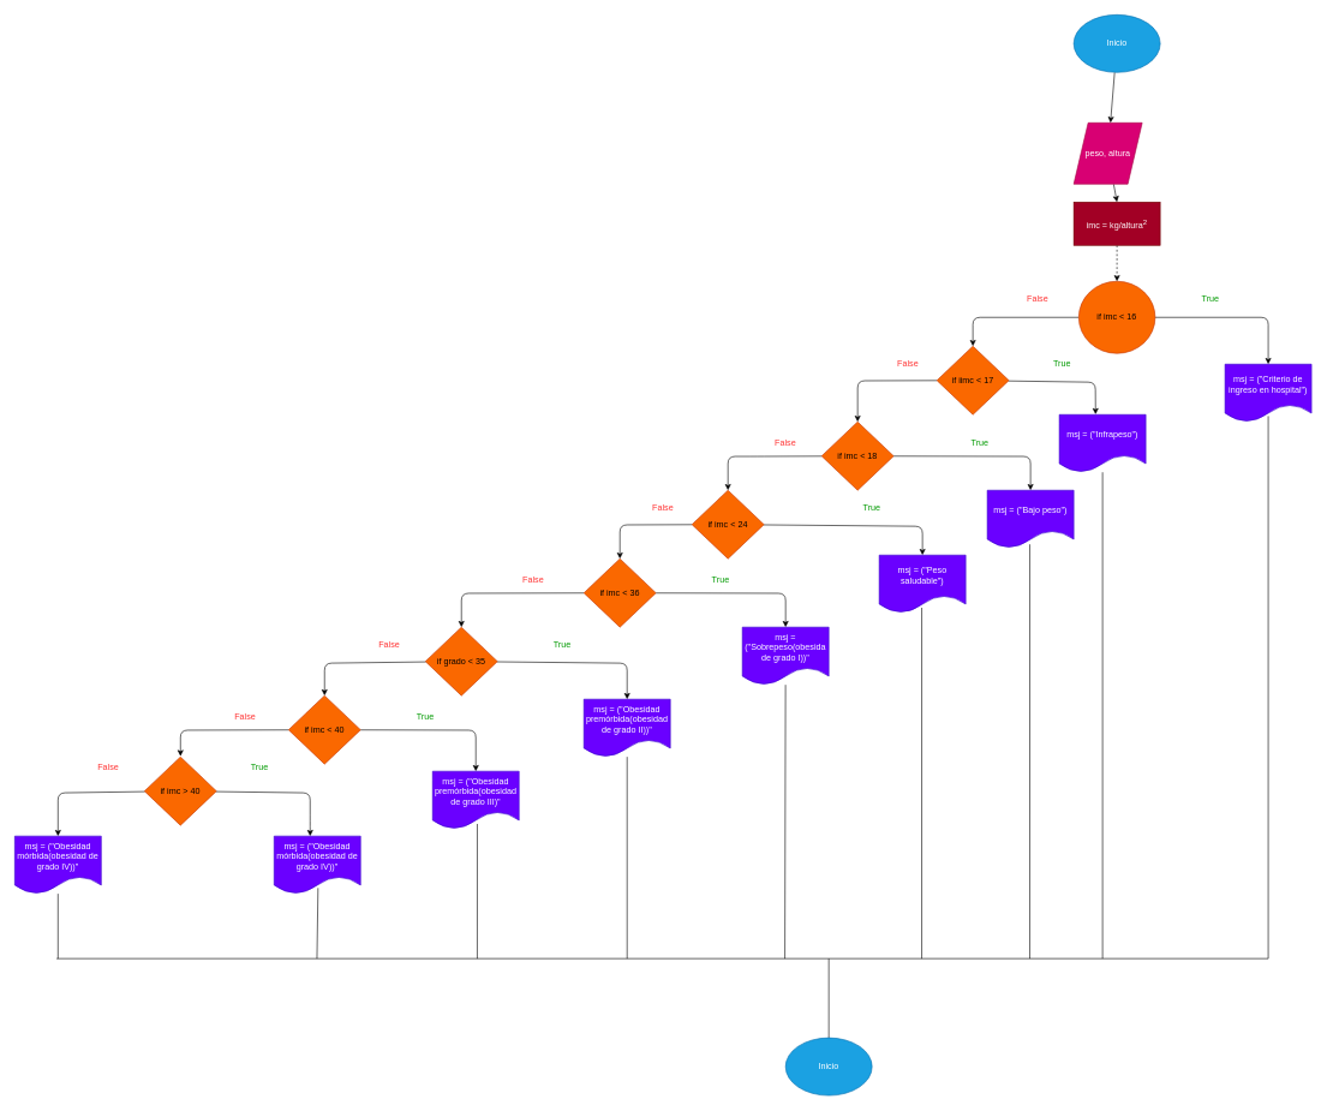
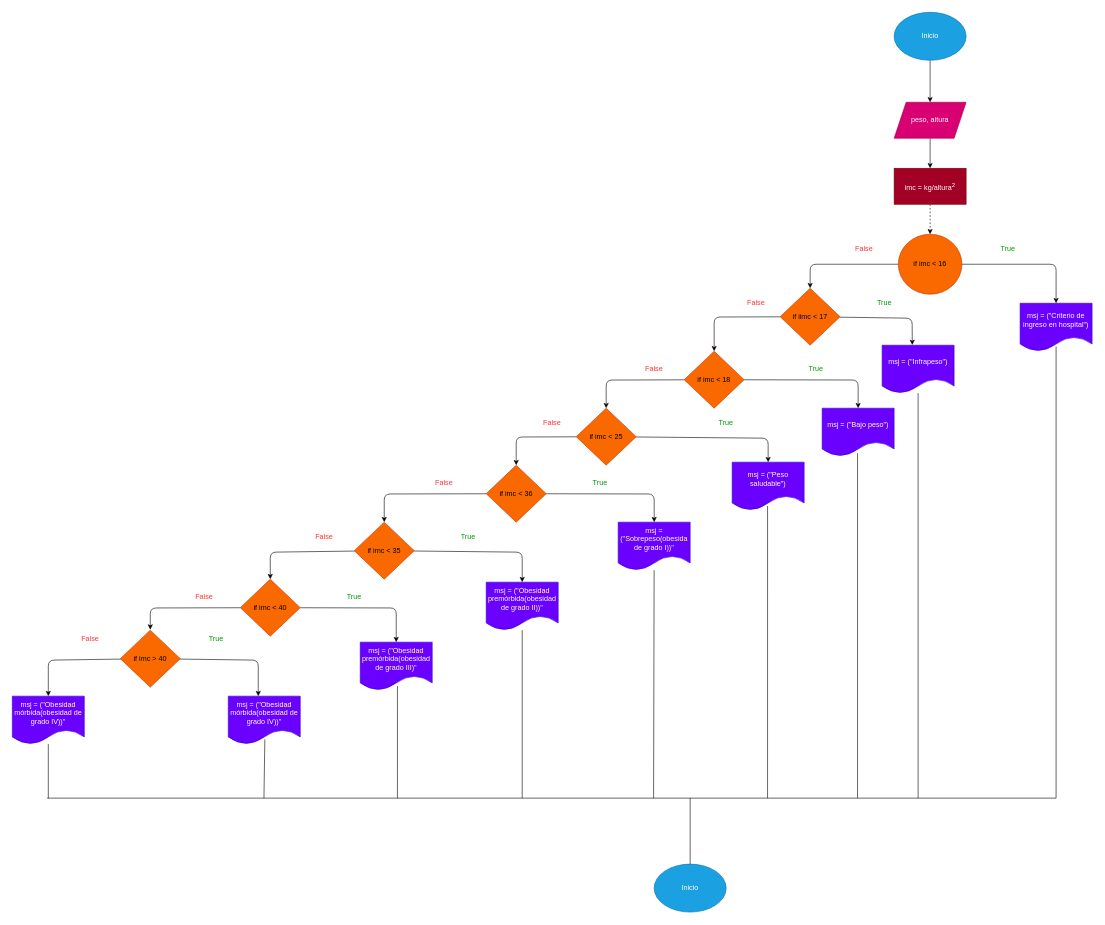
- <mxCell id="5" value="peso, altura" style="shape=parallelogram;perimeter=parallelogramPerimeter;whiteSpace=wrap;html=1;fixedSize=1;fillColor=#d80073;fontColor=#ffffff;strokeColor=#A50040;" parent="1" vertex="1"><mxGeometry x="1490" y="170" width="95" height="85" as="geometry" /></mxCell>
+ <mxCell id="5" value="peso, altura" style="shape=parallelogram;perimeter=parallelogramPerimeter;whiteSpace=wrap;html=1;fixedSize=1;fillColor=#d80073;fontColor=#ffffff;strokeColor=#A50040;" parent="1" vertex="1"><mxGeometry x="1490" y="170" width="120" height="60" as="geometry" /></mxCell>
- <mxCell id="21" value="if imc &amp;lt; 24" style="rhombus;whiteSpace=wrap;html=1;rounded=0;fillColor=#fa6800;fontColor=#000000;strokeColor=#C73500;" vertex="1" parent="1"><mxGeometry x="960" y="680" width="100" height="95" as="geometry" /></mxCell>
+ <mxCell id="21" value="if imc &amp;lt; 25" style="rhombus;whiteSpace=wrap;html=1;rounded=0;fillColor=#fa6800;fontColor=#000000;strokeColor=#C73500;" vertex="1" parent="1"><mxGeometry x="960" y="680" width="100" height="95" as="geometry" /></mxCell>
- <mxCell id="27" value="if grado &amp;lt; 35" style="rhombus;whiteSpace=wrap;html=1;rounded=0;fillColor=#fa6800;fontColor=#000000;strokeColor=#C73500;" vertex="1" parent="1"><mxGeometry x="590" y="870" width="100" height="95" as="geometry" /></mxCell>
+ <mxCell id="27" value="if imc &amp;lt; 35" style="rhombus;whiteSpace=wrap;html=1;rounded=0;fillColor=#fa6800;fontColor=#000000;strokeColor=#C73500;" vertex="1" parent="1"><mxGeometry x="590" y="870" width="100" height="95" as="geometry" /></mxCell>
